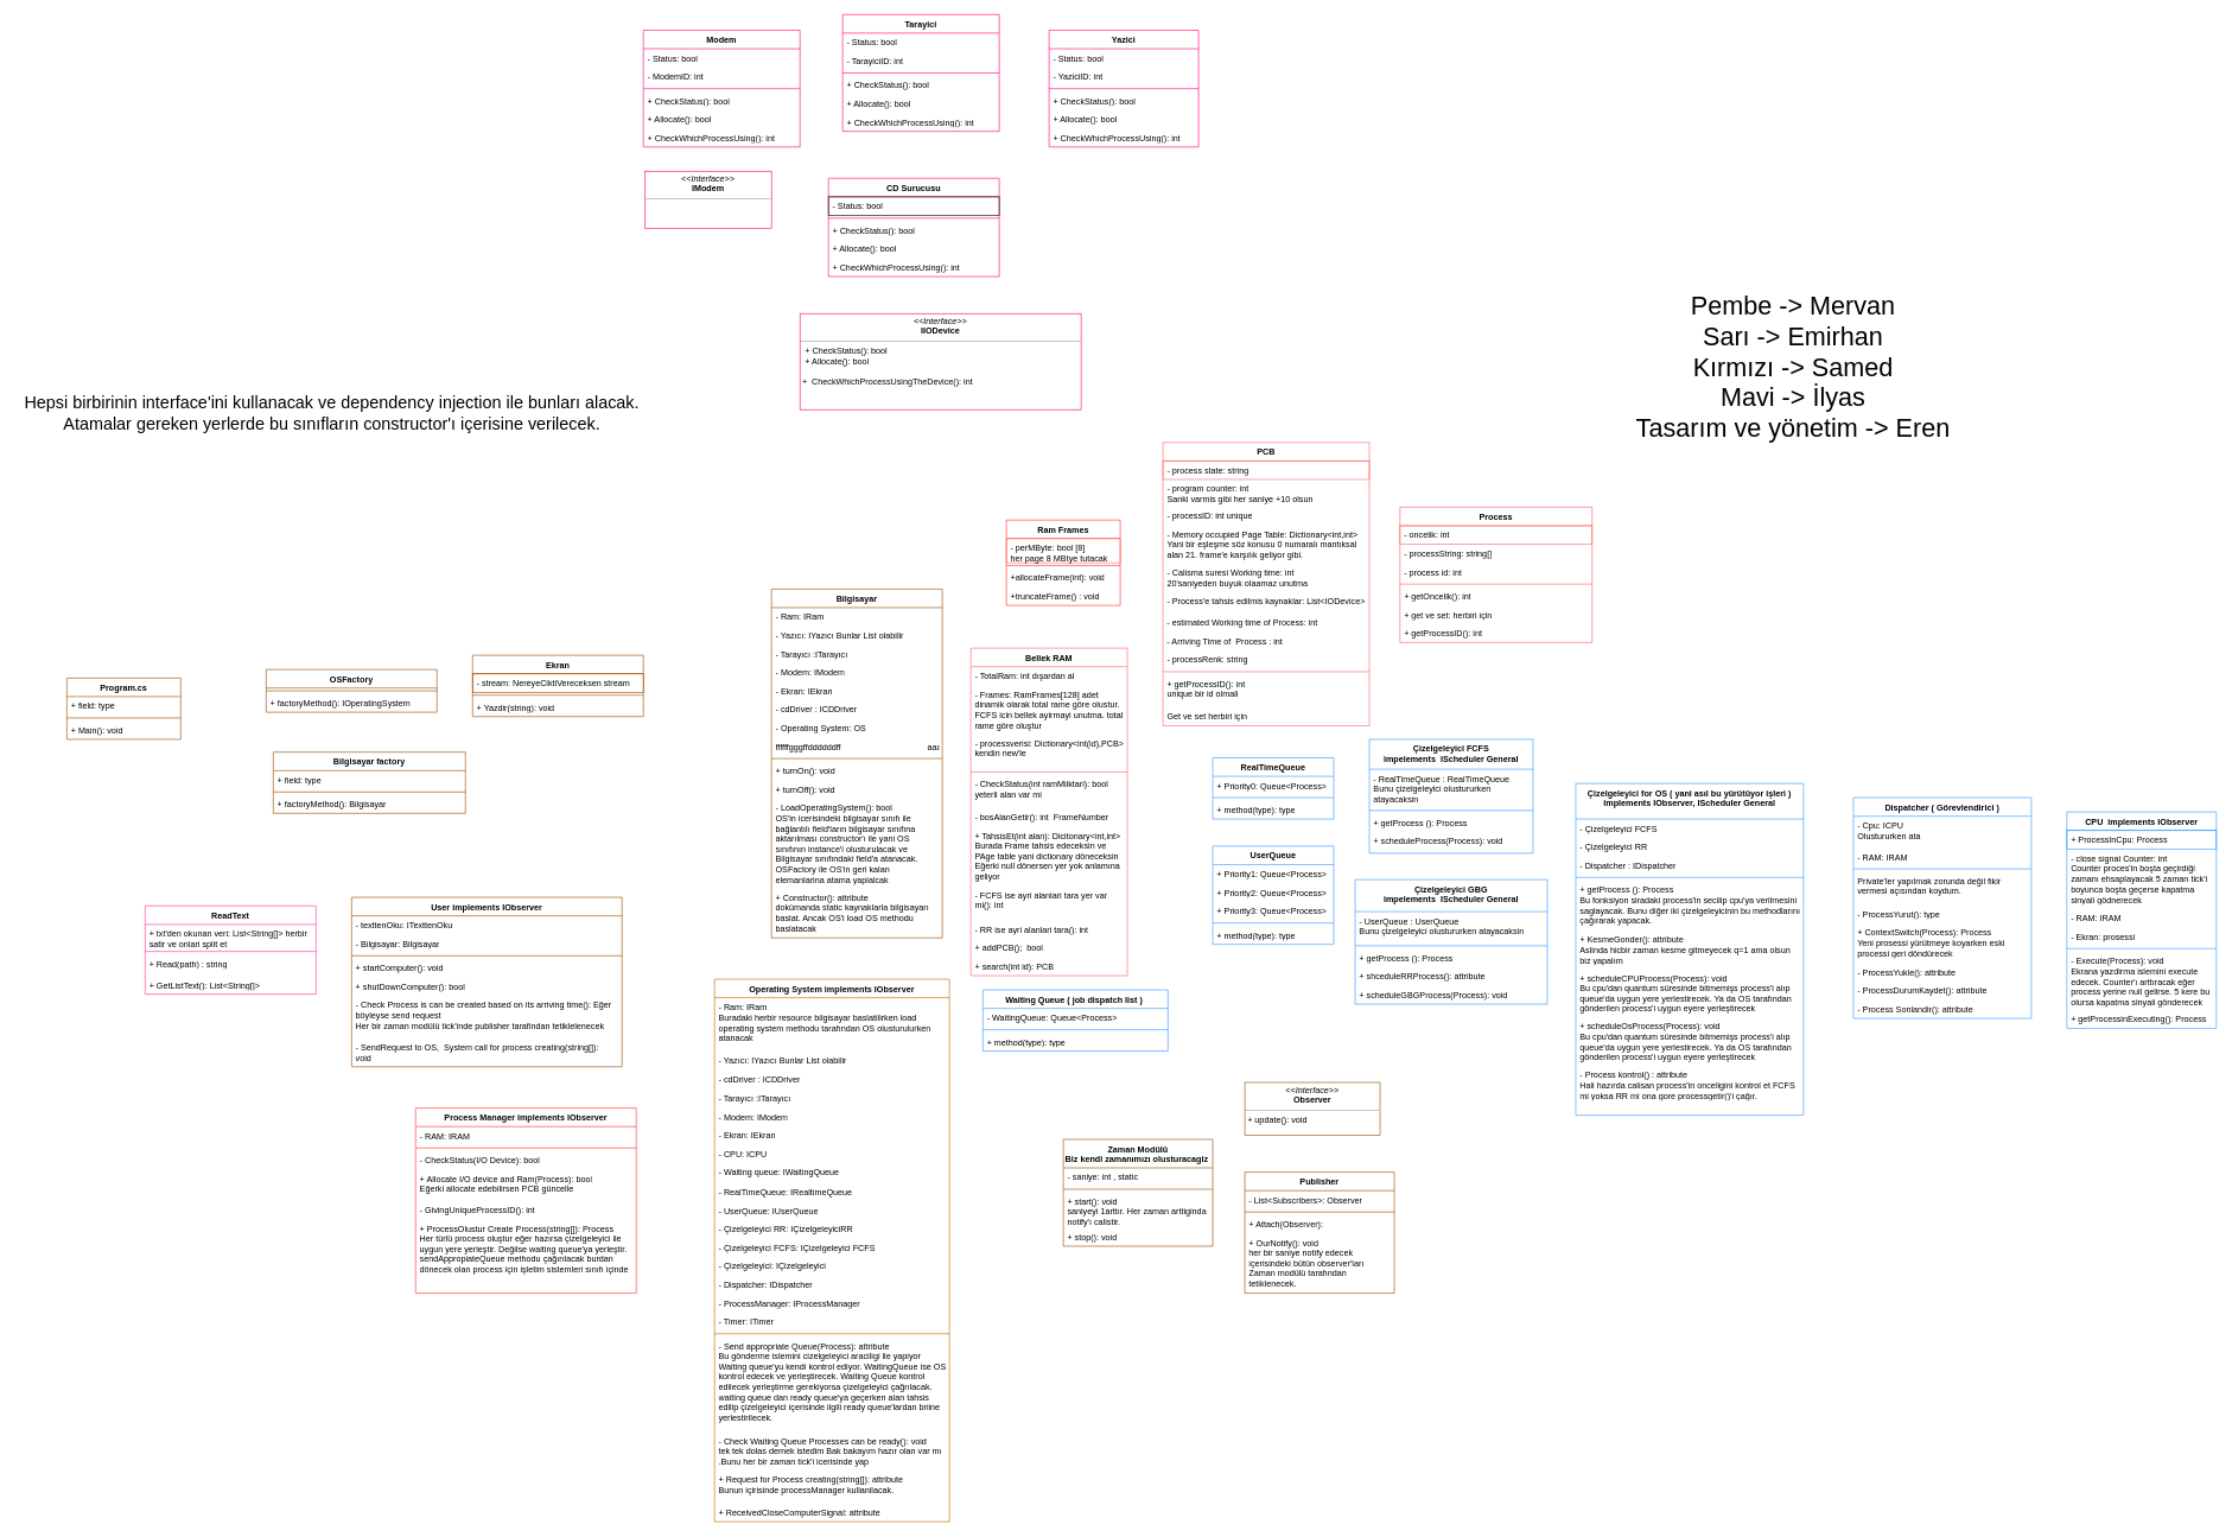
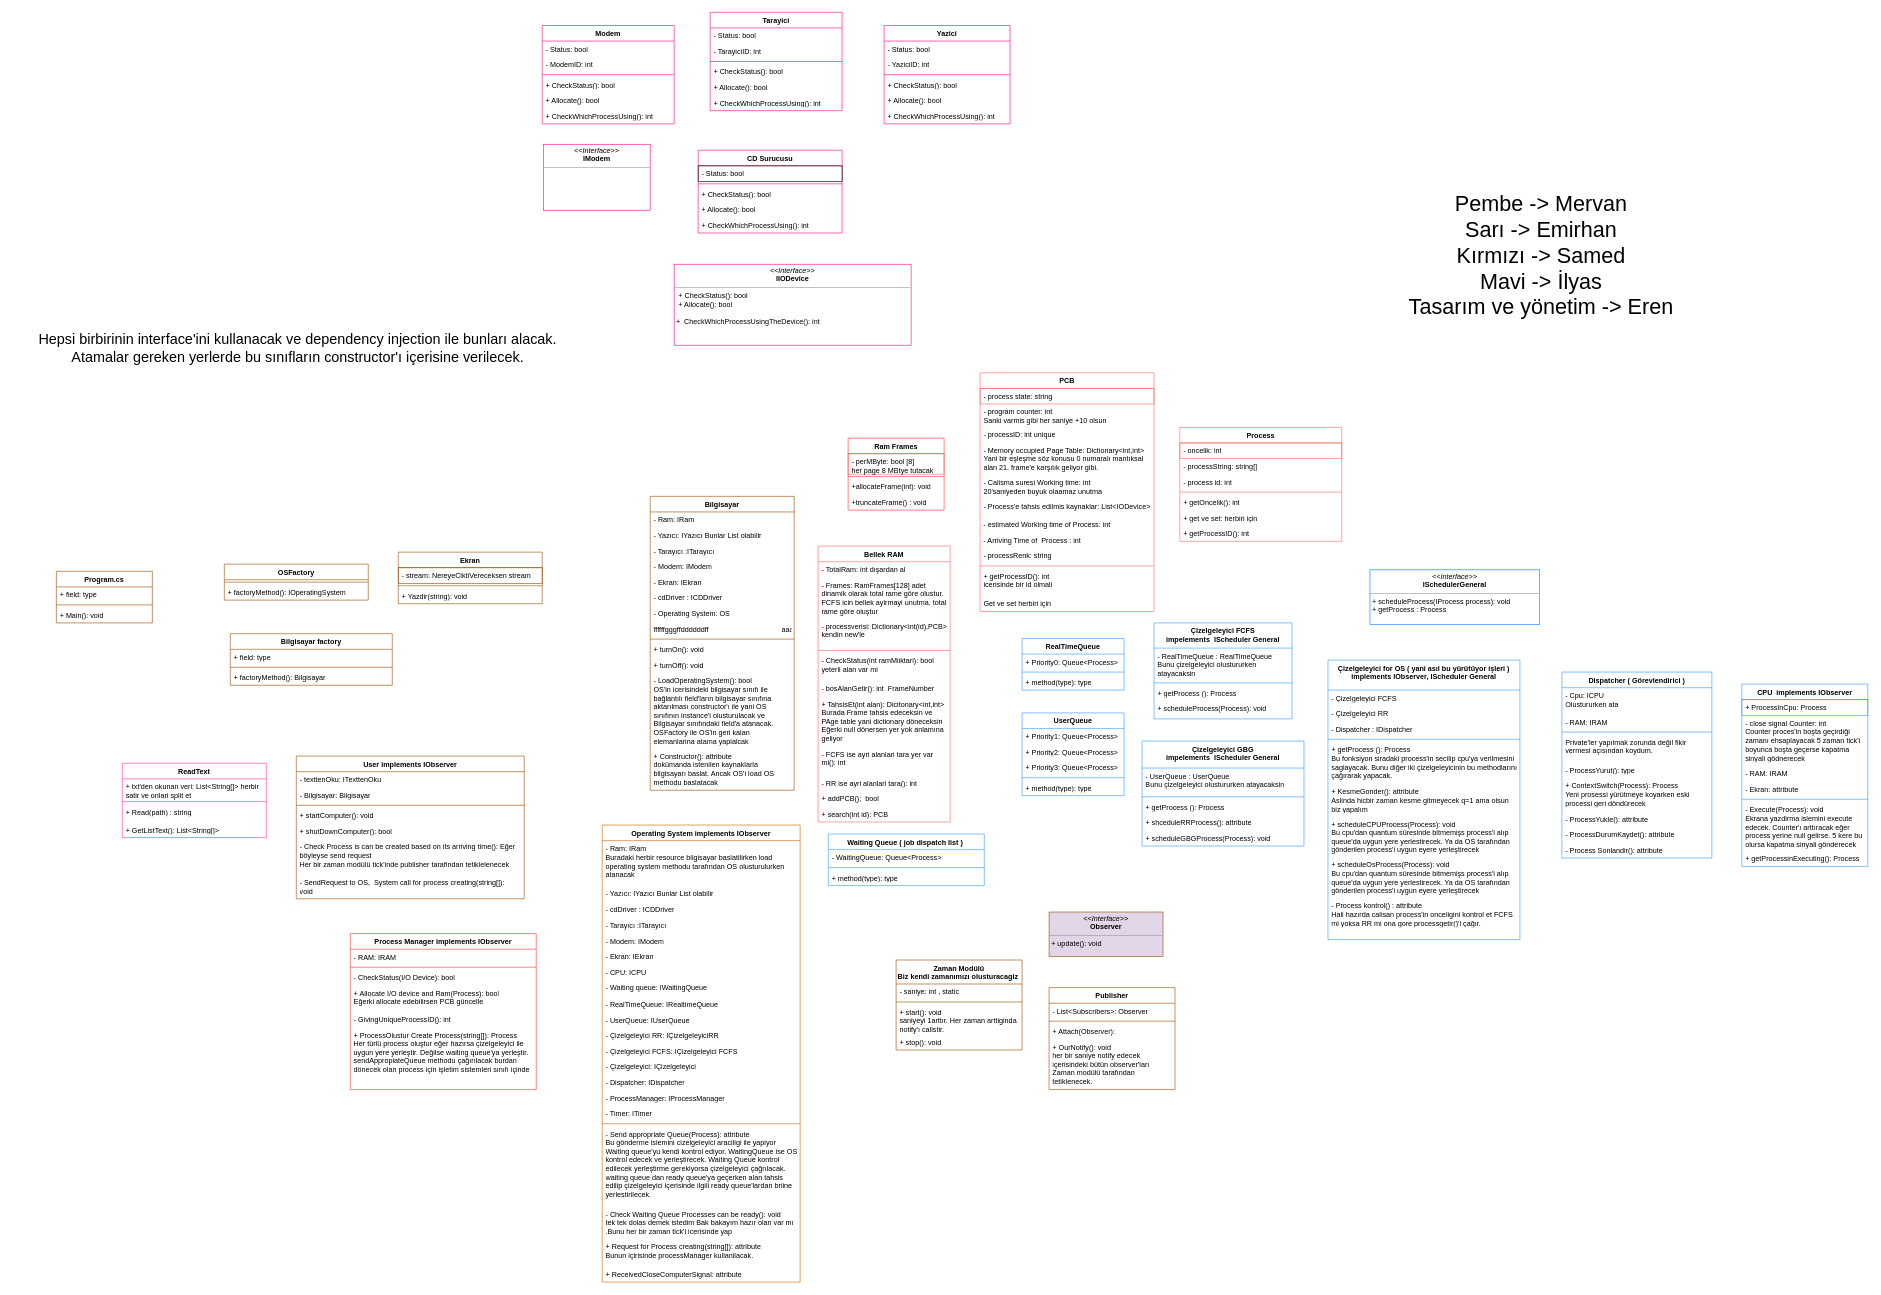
- <mxCell id="196" value="&lt;p style=&quot;margin:0px;margin-top:4px;text-align:center;&quot;&gt;&lt;i&gt;&amp;lt;&amp;lt;Interface&amp;gt;&amp;gt;&lt;/i&gt;&lt;br&gt;&lt;b&gt;IModem&lt;/b&gt;&lt;/p&gt;&lt;hr size=&quot;1&quot;&gt;&lt;p style=&quot;margin:0px;margin-left:4px;&quot;&gt;&amp;nbsp;&lt;/p&gt;" style="verticalAlign=top;align=left;overflow=fill;fontSize=12;fontFamily=Helvetica;html=1;whiteSpace=wrap;strokeColor=#FF0080;" parent="1" vertex="1"><mxGeometry x="905" y="240" width="178" height="80" as="geometry" /></mxCell>
+ <mxCell id="196" value="&lt;p style=&quot;margin:0px;margin-top:4px;text-align:center;&quot;&gt;&lt;i&gt;&amp;lt;&amp;lt;Interface&amp;gt;&amp;gt;&lt;/i&gt;&lt;br&gt;&lt;b&gt;IModem&lt;/b&gt;&lt;/p&gt;&lt;hr size=&quot;1&quot;&gt;&lt;p style=&quot;margin:0px;margin-left:4px;&quot;&gt;&amp;nbsp;&lt;/p&gt;" style="verticalAlign=top;align=left;overflow=fill;fontSize=12;fontFamily=Helvetica;html=1;whiteSpace=wrap;strokeColor=#FF0080;" parent="1" vertex="1"><mxGeometry x="905" y="240" width="178" height="110" as="geometry" /></mxCell>
- <mxCell id="206" value="&lt;font style=&quot;font-size: 36px;&quot;&gt;Pembe -&amp;gt; Mervan&lt;br&gt;Sarı -&amp;gt; Emirhan&lt;br&gt;Kırmızı -&amp;gt; Samed&lt;br&gt;Mavi -&amp;gt; İlyas&lt;br&gt;Tasarım ve yönetim -&amp;gt; Eren&lt;br&gt;&lt;/font&gt;" style="text;html=1;align=center;verticalAlign=middle;resizable=0;points=[];autosize=1;strokeColor=none;fillColor=none;" vertex="1" parent="1"><mxGeometry x="2288" y="400" width="460" height="230" as="geometry" /></mxCell>
+ <mxCell id="206" value="&lt;font style=&quot;font-size: 36px;&quot;&gt;Pembe -&amp;gt; Mervan&lt;br&gt;Sarı -&amp;gt; Emirhan&lt;br&gt;Kırmızı -&amp;gt; Samed&lt;br&gt;Mavi -&amp;gt; İlyas&lt;br&gt;Tasarım ve yönetim -&amp;gt; Eren&lt;br&gt;&lt;/font&gt;" style="text;html=1;align=center;verticalAlign=middle;resizable=0;points=[];autosize=1;strokeColor=none;fillColor=none;" vertex="1" parent="1"><mxGeometry x="2338" y="310" width="460" height="230" as="geometry" /></mxCell>
- <mxCell id="197" value="&lt;font style=&quot;font-size: 24px;&quot;&gt;Hepsi birbirinin interface'ini kullanacak ve dependency injection ile bunları alacak.&lt;br&gt;Atamalar gereken yerlerde bu sınıfların constructor'ı içerisine verilecek.&lt;br&gt;&lt;/font&gt;" style="text;html=1;align=center;verticalAlign=middle;resizable=0;points=[];autosize=1;strokeColor=none;fillColor=none;" parent="1" vertex="1"><mxGeometry x="20" y="545" width="890" height="70" as="geometry" /></mxCell>
+ <mxCell id="197" value="&lt;font style=&quot;font-size: 24px;&quot;&gt;Hepsi birbirinin interface'ini kullanacak ve dependency injection ile bunları alacak.&lt;br&gt;Atamalar gereken yerlerde bu sınıfların constructor'ı içerisine verilecek.&lt;br&gt;&lt;/font&gt;" style="text;html=1;align=center;verticalAlign=middle;resizable=0;points=[];autosize=1;strokeColor=none;fillColor=none;" parent="1" vertex="1"><mxGeometry x="50" y="545" width="890" height="70" as="geometry" /></mxCell>
- <mxCell id="151" value="+ getProcessID(): int&lt;br&gt;unique bir id olmali" style="text;strokeColor=none;fillColor=none;align=left;verticalAlign=top;spacingLeft=4;spacingRight=4;overflow=hidden;rotatable=0;points=[[0,0.5],[1,0.5]];portConstraint=eastwest;whiteSpace=wrap;html=1;" parent="140" vertex="1"><mxGeometry y="326" width="290" height="46" as="geometry" /></mxCell>
+ <mxCell id="151" value="+ getProcessID(): int&lt;br&gt;icerisinde bir id olmali" style="text;strokeColor=none;fillColor=none;align=left;verticalAlign=top;spacingLeft=4;spacingRight=4;overflow=hidden;rotatable=0;points=[[0,0.5],[1,0.5]];portConstraint=eastwest;whiteSpace=wrap;html=1;" parent="140" vertex="1"><mxGeometry y="326" width="290" height="46" as="geometry" /></mxCell>
+ <mxCell id="205" value="&lt;p style=&quot;margin:0px;margin-top:4px;text-align:center;&quot;&gt;&lt;i&gt;&amp;lt;&amp;lt;Interface&amp;gt;&amp;gt;&lt;/i&gt;&lt;br&gt;&lt;b&gt;ISchedulerGeneral&lt;/b&gt;&lt;/p&gt;&lt;hr size=&quot;1&quot;&gt;&lt;p style=&quot;margin:0px;margin-left:4px;&quot;&gt;+&amp;nbsp;scheduleProcess&lt;span style=&quot;background-color: initial;&quot;&gt;(IProcess process): void&lt;/span&gt;&lt;/p&gt;&lt;p style=&quot;margin:0px;margin-left:4px;&quot;&gt;+ getProcess : Process&lt;/p&gt;" style="verticalAlign=top;align=left;overflow=fill;fontSize=12;fontFamily=Helvetica;html=1;whiteSpace=wrap;strokeColor=#007FFF;" parent="1" vertex="1"><mxGeometry x="2283" y="949.5" width="283" height="91" as="geometry" /></mxCell>
- <mxCell id="15" value="+ Constructor(): attribute&lt;br&gt;dokümanda static kaynaklarla bilgisayarı baslat. Ancak OS'i load OS methodu baslatacak" style="text;strokeColor=none;fillColor=none;align=left;verticalAlign=top;spacingLeft=4;spacingRight=4;overflow=hidden;rotatable=0;points=[[0,0.5],[1,0.5]];portConstraint=eastwest;whiteSpace=wrap;html=1;" parent="2" vertex="1"><mxGeometry y="420" width="240" height="70" as="geometry" /></mxCell>
+ <mxCell id="15" value="+ Constructor(): attribute&lt;br&gt;dokümanda istenilen kaynaklarla bilgisayarı baslat. Ancak OS'i load OS methodu baslatacak" style="text;strokeColor=none;fillColor=none;align=left;verticalAlign=top;spacingLeft=4;spacingRight=4;overflow=hidden;rotatable=0;points=[[0,0.5],[1,0.5]];portConstraint=eastwest;whiteSpace=wrap;html=1;" parent="2" vertex="1"><mxGeometry y="420" width="240" height="70" as="geometry" /></mxCell>
- <mxCell id="162" value="- Ekran: prosessi" style="text;strokeColor=none;fillColor=none;align=left;verticalAlign=top;spacingLeft=4;spacingRight=4;overflow=hidden;rotatable=0;points=[[0,0.5],[1,0.5]];portConstraint=eastwest;whiteSpace=wrap;html=1;" parent="158" vertex="1"><mxGeometry y="162" width="210" height="26" as="geometry" /></mxCell>
+ <mxCell id="162" value="- Ekran: attribute" style="text;strokeColor=none;fillColor=none;align=left;verticalAlign=top;spacingLeft=4;spacingRight=4;overflow=hidden;rotatable=0;points=[[0,0.5],[1,0.5]];portConstraint=eastwest;whiteSpace=wrap;html=1;" parent="158" vertex="1"><mxGeometry y="162" width="210" height="26" as="geometry" /></mxCell>
- <mxCell id="174" value="&lt;p style=&quot;margin:0px;margin-top:4px;text-align:center;&quot;&gt;&lt;i&gt;&amp;lt;&amp;lt;Interface&amp;gt;&amp;gt;&lt;/i&gt;&lt;br&gt;&lt;b&gt;Observer&lt;/b&gt;&lt;/p&gt;&lt;hr size=&quot;1&quot;&gt;&lt;p style=&quot;margin:0px;margin-left:4px;&quot;&gt;+ update(): void&lt;br&gt;&lt;/p&gt;" style="verticalAlign=top;align=left;overflow=fill;fontSize=12;fontFamily=Helvetica;html=1;whiteSpace=wrap;strokeColor=#994C00;" parent="1" vertex="1"><mxGeometry x="1748" y="1520" width="190" height="74" as="geometry" /></mxCell>
+ <mxCell id="174" value="&lt;p style=&quot;margin:0px;margin-top:4px;text-align:center;&quot;&gt;&lt;i&gt;&amp;lt;&amp;lt;Interface&amp;gt;&amp;gt;&lt;/i&gt;&lt;br&gt;&lt;b&gt;Observer&lt;/b&gt;&lt;/p&gt;&lt;hr size=&quot;1&quot;&gt;&lt;p style=&quot;margin:0px;margin-left:4px;&quot;&gt;+ update(): void&lt;br&gt;&lt;/p&gt;" style="verticalAlign=top;align=left;overflow=fill;fontSize=12;fontFamily=Helvetica;html=1;whiteSpace=wrap;strokeColor=#994C00;fillColor=#e1d5e7;" parent="1" vertex="1"><mxGeometry x="1748" y="1520" width="190" height="74" as="geometry" /></mxCell>
